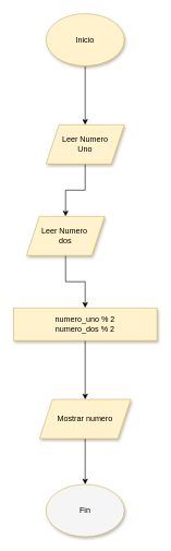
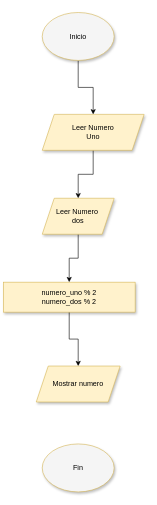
- <mxCell id="3" value="Inicio" style="ellipse;whiteSpace=wrap;html=1;fillColor=#fff2cc;strokeColor=#d6b656;shadow=1;" parent="1" vertex="1"><mxGeometry x="70" y="20" width="120" height="80" as="geometry" /></mxCell>
+ <mxCell id="3" value="Inicio" style="ellipse;whiteSpace=wrap;html=1;fillColor=#f5f5f5;strokeColor=#d6b656;shadow=1;" parent="1" vertex="1"><mxGeometry x="70" y="20" width="120" height="80" as="geometry" /></mxCell>
- <mxCell id="5" value="&lt;span&gt;Leer Numero &lt;br&gt;Uno&lt;/span&gt;" style="shape=parallelogram;perimeter=parallelogramPerimeter;whiteSpace=wrap;html=1;fixedSize=1;shadow=1;strokeColor=#d6b656;fillColor=#fff2cc;" parent="1" vertex="1"><mxGeometry x="70" y="190" width="120" height="60" as="geometry" /></mxCell>
+ <mxCell id="5" value="&lt;span&gt;Leer Numero &lt;br&gt;Uno&lt;/span&gt;" style="shape=parallelogram;perimeter=parallelogramPerimeter;whiteSpace=wrap;html=1;fixedSize=1;shadow=1;strokeColor=#d6b656;fillColor=#fff2cc;" parent="1" vertex="1"><mxGeometry x="70" y="190" width="170" height="60" as="geometry" /></mxCell>
- <mxCell id="7" value="&lt;span&gt;Leer Numero&amp;nbsp;&lt;br&gt;dos&lt;br&gt;&lt;/span&gt;" style="shape=parallelogram;perimeter=parallelogramPerimeter;whiteSpace=wrap;html=1;fixedSize=1;shadow=1;strokeColor=#d6b656;fillColor=#fff2cc;" parent="1" vertex="1"><mxGeometry x="40" y="330" width="120" height="60" as="geometry" /></mxCell>
+ <mxCell id="7" value="&lt;span&gt;Leer Numero&amp;nbsp;&lt;br&gt;dos&lt;br&gt;&lt;/span&gt;" style="shape=parallelogram;perimeter=parallelogramPerimeter;whiteSpace=wrap;html=1;fixedSize=1;shadow=1;strokeColor=#d6b656;fillColor=#fff2cc;" parent="1" vertex="1"><mxGeometry x="70" y="330" width="120" height="60" as="geometry" /></mxCell>
- <mxCell id="9" value="numero_uno % 2&lt;br&gt;numero_dos % 2" style="whiteSpace=wrap;html=1;shadow=1;strokeColor=#d6b656;fillColor=#fff2cc;" parent="1" vertex="1"><mxGeometry x="20" y="470" width="220" height="50" as="geometry" /></mxCell>
+ <mxCell id="9" value="numero_uno % 2&lt;br&gt;numero_dos % 2" style="whiteSpace=wrap;html=1;shadow=1;strokeColor=#d6b656;fillColor=#fff2cc;" parent="1" vertex="1"><mxGeometry x="5" y="470" width="220" height="50" as="geometry" /></mxCell>
- <mxCell id="10" value="" style="edgeStyle=orthogonalEdgeStyle;rounded=0;orthogonalLoop=1;jettySize=auto;html=1;" parent="1" source="11" target="12" edge="1"><mxGeometry relative="1" as="geometry" /></mxCell>
